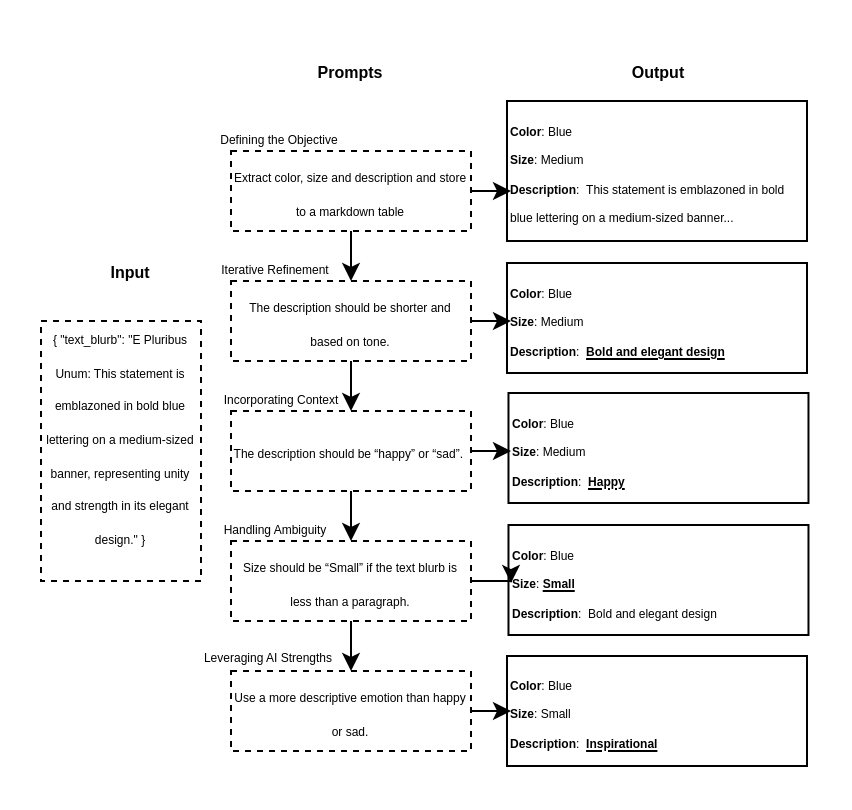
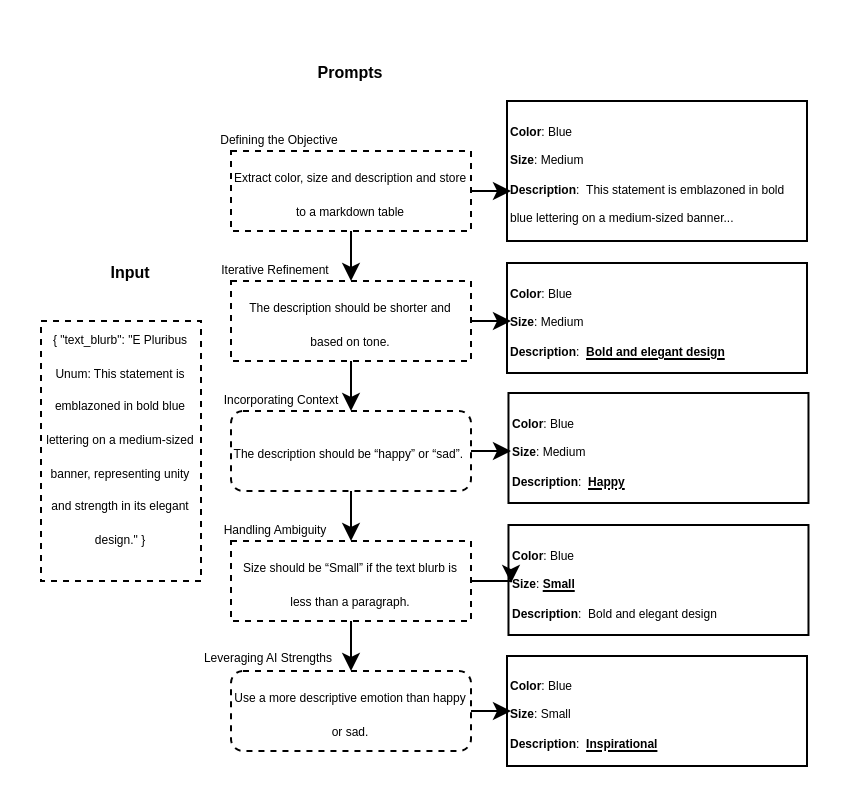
- <mxCell id="15" value="&lt;font style=&quot;font-size: 8px;&quot;&gt;&lt;b&gt;Output&lt;/b&gt;&lt;/font&gt;" style="text;html=1;align=center;verticalAlign=middle;whiteSpace=wrap;rounded=0;" vertex="1" parent="1"><mxGeometry x="298.74" y="20" width="60" height="30" as="geometry" /></mxCell>
- <mxCell id="9" value="&lt;span id=&quot;docs-internal-guid-6b4ecc57-7fff-28e6-8fca-d87ba2e8986f&quot;&gt;&lt;p style=&quot;line-height:1.38;margin-top:0pt;margin-bottom:0pt;&quot; dir=&quot;ltr&quot;&gt;&lt;font face=&quot;Consolas, sans-serif&quot;&gt;&lt;span style=&quot;font-size: 6px; white-space-collapse: preserve;&quot;&gt;The description should be “happy” or “sad”. &lt;br/&gt;&lt;/span&gt;&lt;/font&gt;&lt;/p&gt;&lt;/span&gt;" style="rounded=0;whiteSpace=wrap;html=1;dashed=1;" vertex="1" parent="1"><mxGeometry x="115" y="205" width="120" height="40" as="geometry" /></mxCell>
+ <mxCell id="9" value="&lt;span id=&quot;docs-internal-guid-6b4ecc57-7fff-28e6-8fca-d87ba2e8986f&quot;&gt;&lt;p style=&quot;line-height:1.38;margin-top:0pt;margin-bottom:0pt;&quot; dir=&quot;ltr&quot;&gt;&lt;font face=&quot;Consolas, sans-serif&quot;&gt;&lt;span style=&quot;font-size: 6px; white-space-collapse: preserve;&quot;&gt;The description should be “happy” or “sad”. &lt;br/&gt;&lt;/span&gt;&lt;/font&gt;&lt;/p&gt;&lt;/span&gt;" style="whiteSpace=wrap;html=1;dashed=1;rounded=1;" vertex="1" parent="1"><mxGeometry x="115" y="205" width="120" height="40" as="geometry" /></mxCell>
- <mxCell id="12" value="&lt;span id=&quot;docs-internal-guid-6b4ecc57-7fff-28e6-8fca-d87ba2e8986f&quot;&gt;&lt;p style=&quot;line-height:1.38;margin-top:0pt;margin-bottom:0pt;&quot; dir=&quot;ltr&quot;&gt;&lt;font face=&quot;Consolas, sans-serif&quot;&gt;&lt;span style=&quot;font-size: 6px; white-space-collapse: preserve;&quot;&gt;Use a more descriptive emotion than happy or sad.&lt;br/&gt;&lt;/span&gt;&lt;/font&gt;&lt;/p&gt;&lt;/span&gt;" style="rounded=0;whiteSpace=wrap;html=1;dashed=1;" vertex="1" parent="1"><mxGeometry x="115" y="335" width="120" height="40" as="geometry" /></mxCell>
+ <mxCell id="12" value="&lt;span id=&quot;docs-internal-guid-6b4ecc57-7fff-28e6-8fca-d87ba2e8986f&quot;&gt;&lt;p style=&quot;line-height:1.38;margin-top:0pt;margin-bottom:0pt;&quot; dir=&quot;ltr&quot;&gt;&lt;font face=&quot;Consolas, sans-serif&quot;&gt;&lt;span style=&quot;font-size: 6px; white-space-collapse: preserve;&quot;&gt;Use a more descriptive emotion than happy or sad.&lt;br/&gt;&lt;/span&gt;&lt;/font&gt;&lt;/p&gt;&lt;/span&gt;" style="whiteSpace=wrap;html=1;dashed=1;rounded=1;" vertex="1" parent="1"><mxGeometry x="115" y="335" width="120" height="40" as="geometry" /></mxCell>
